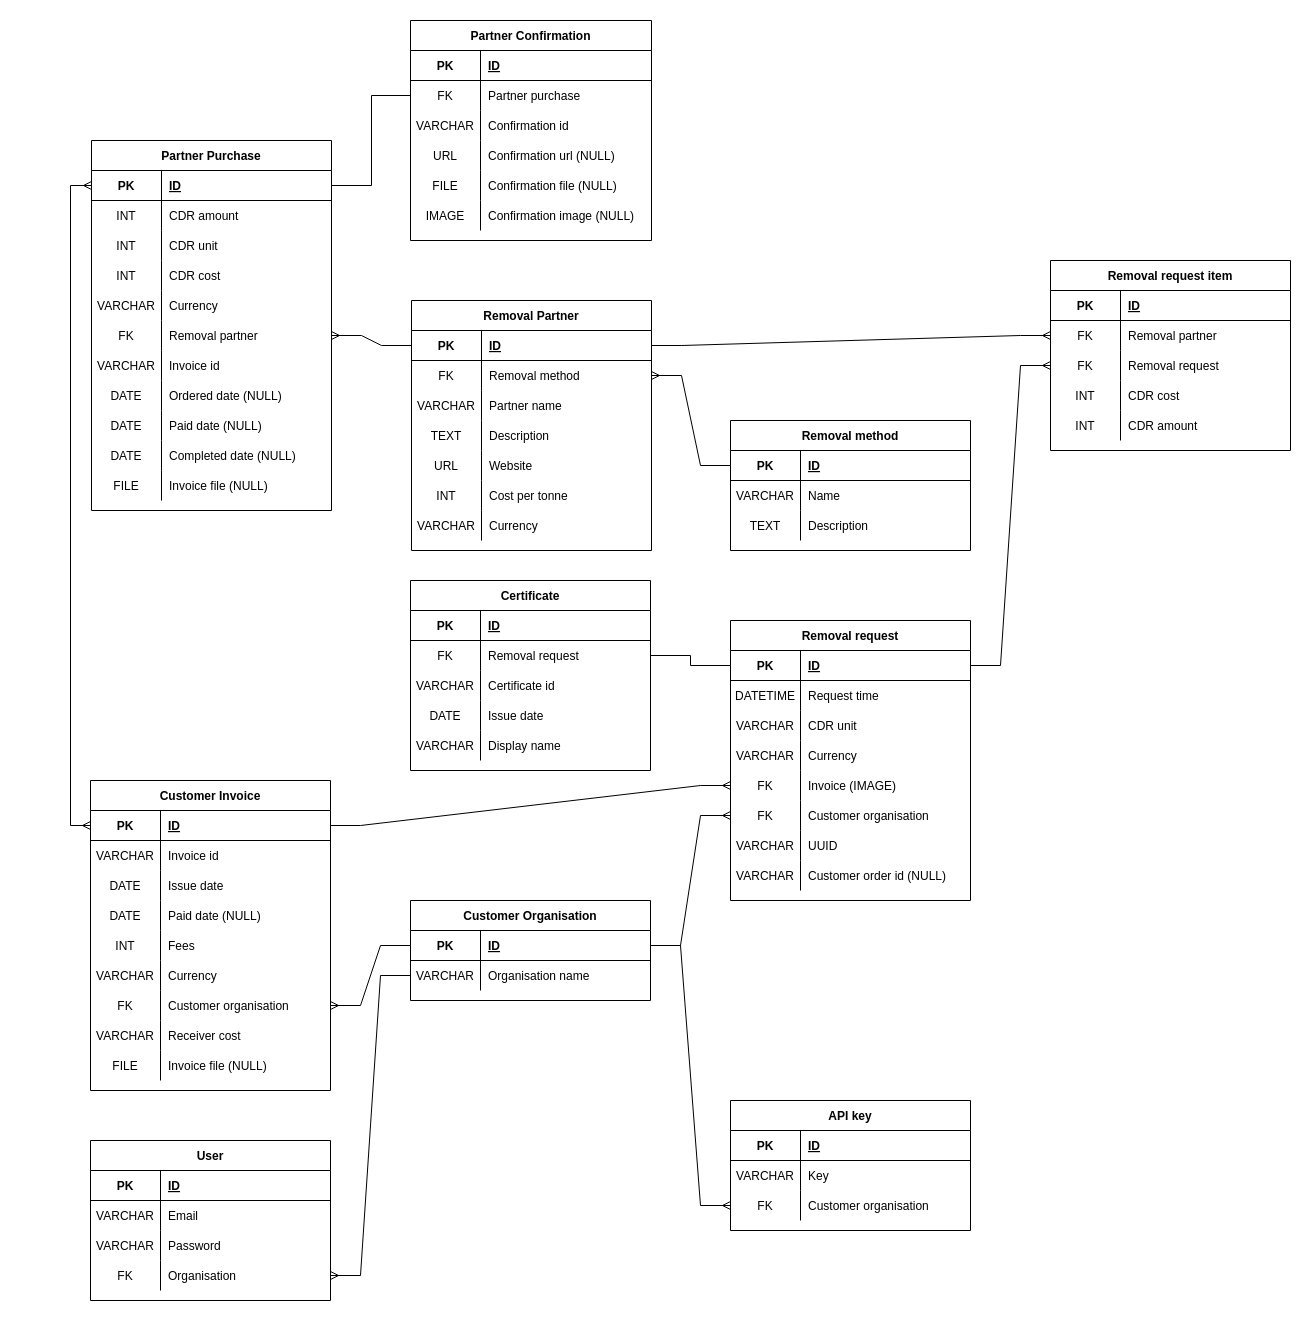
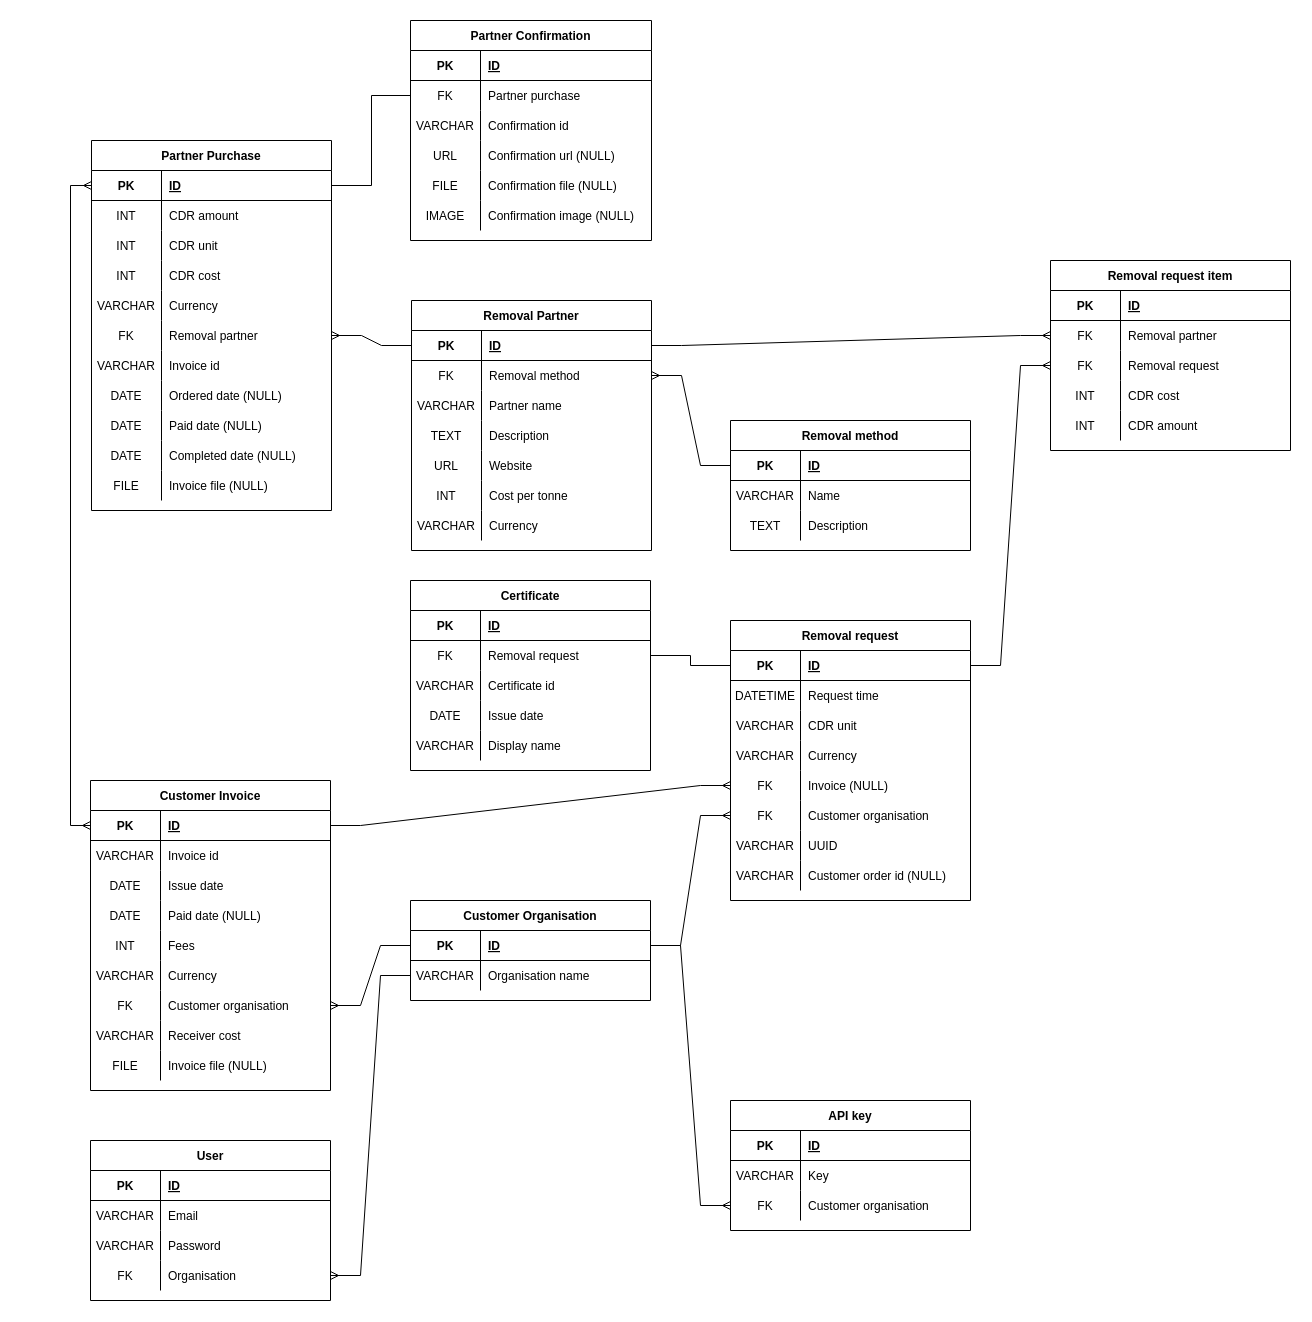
- <mxCell id="67" value="Invoice (IMAGE)" style="shape=partialRectangle;connectable=0;fillColor=none;top=0;left=0;bottom=0;right=0;align=left;spacingLeft=6;overflow=hidden;" parent="65" vertex="1"><mxGeometry x="70" width="170" height="30" as="geometry"><mxRectangle width="170" height="30" as="alternateBounds" /></mxGeometry></mxCell>
+ <mxCell id="67" value="Invoice (NULL)" style="shape=partialRectangle;connectable=0;fillColor=none;top=0;left=0;bottom=0;right=0;align=left;spacingLeft=6;overflow=hidden;" parent="65" vertex="1"><mxGeometry x="70" width="170" height="30" as="geometry"><mxRectangle width="170" height="30" as="alternateBounds" /></mxGeometry></mxCell>
